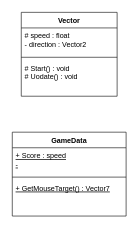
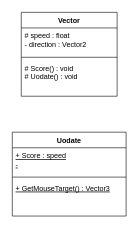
- <mxCell id="5" value="# Start() : void&#10;# Uodate() : void" style="text;strokeColor=none;fillColor=none;align=left;verticalAlign=top;spacingLeft=4;spacingRight=4;overflow=hidden;rotatable=0;points=[[0,0.5],[1,0.5]];portConstraint=eastwest;" vertex="1" parent="2"><mxGeometry y="80" width="160" height="60" as="geometry" /></mxCell>
+ <mxCell id="5" value="# Score() : void&#10;# Uodate() : void" style="text;strokeColor=none;fillColor=none;align=left;verticalAlign=top;spacingLeft=4;spacingRight=4;overflow=hidden;rotatable=0;points=[[0,0.5],[1,0.5]];portConstraint=eastwest;" vertex="1" parent="2"><mxGeometry y="80" width="160" height="60" as="geometry" /></mxCell>
- <mxCell id="6" value="GameData" style="swimlane;fontStyle=1;align=center;verticalAlign=top;childLayout=stackLayout;horizontal=1;startSize=26;horizontalStack=0;resizeParent=1;resizeParentMax=0;resizeLast=0;collapsible=1;marginBottom=0;" vertex="1" parent="1"><mxGeometry x="20" y="220" width="190" height="140" as="geometry" /></mxCell>
+ <mxCell id="6" value="Uodate" style="swimlane;fontStyle=1;align=center;verticalAlign=top;childLayout=stackLayout;horizontal=1;startSize=26;horizontalStack=0;resizeParent=1;resizeParentMax=0;resizeLast=0;collapsible=1;marginBottom=0;" vertex="1" parent="1"><mxGeometry x="20" y="220" width="190" height="140" as="geometry" /></mxCell>
- <mxCell id="9" value="+ GetMouseTarget() : Vector7" style="text;strokeColor=none;fillColor=none;align=left;verticalAlign=top;spacingLeft=4;spacingRight=4;overflow=hidden;rotatable=0;points=[[0,0.5],[1,0.5]];portConstraint=eastwest;fontStyle=4" vertex="1" parent="6"><mxGeometry y="80" width="190" height="60" as="geometry" /></mxCell>
+ <mxCell id="9" value="+ GetMouseTarget() : Vector3" style="text;strokeColor=none;fillColor=none;align=left;verticalAlign=top;spacingLeft=4;spacingRight=4;overflow=hidden;rotatable=0;points=[[0,0.5],[1,0.5]];portConstraint=eastwest;fontStyle=4" vertex="1" parent="6"><mxGeometry y="80" width="190" height="60" as="geometry" /></mxCell>
